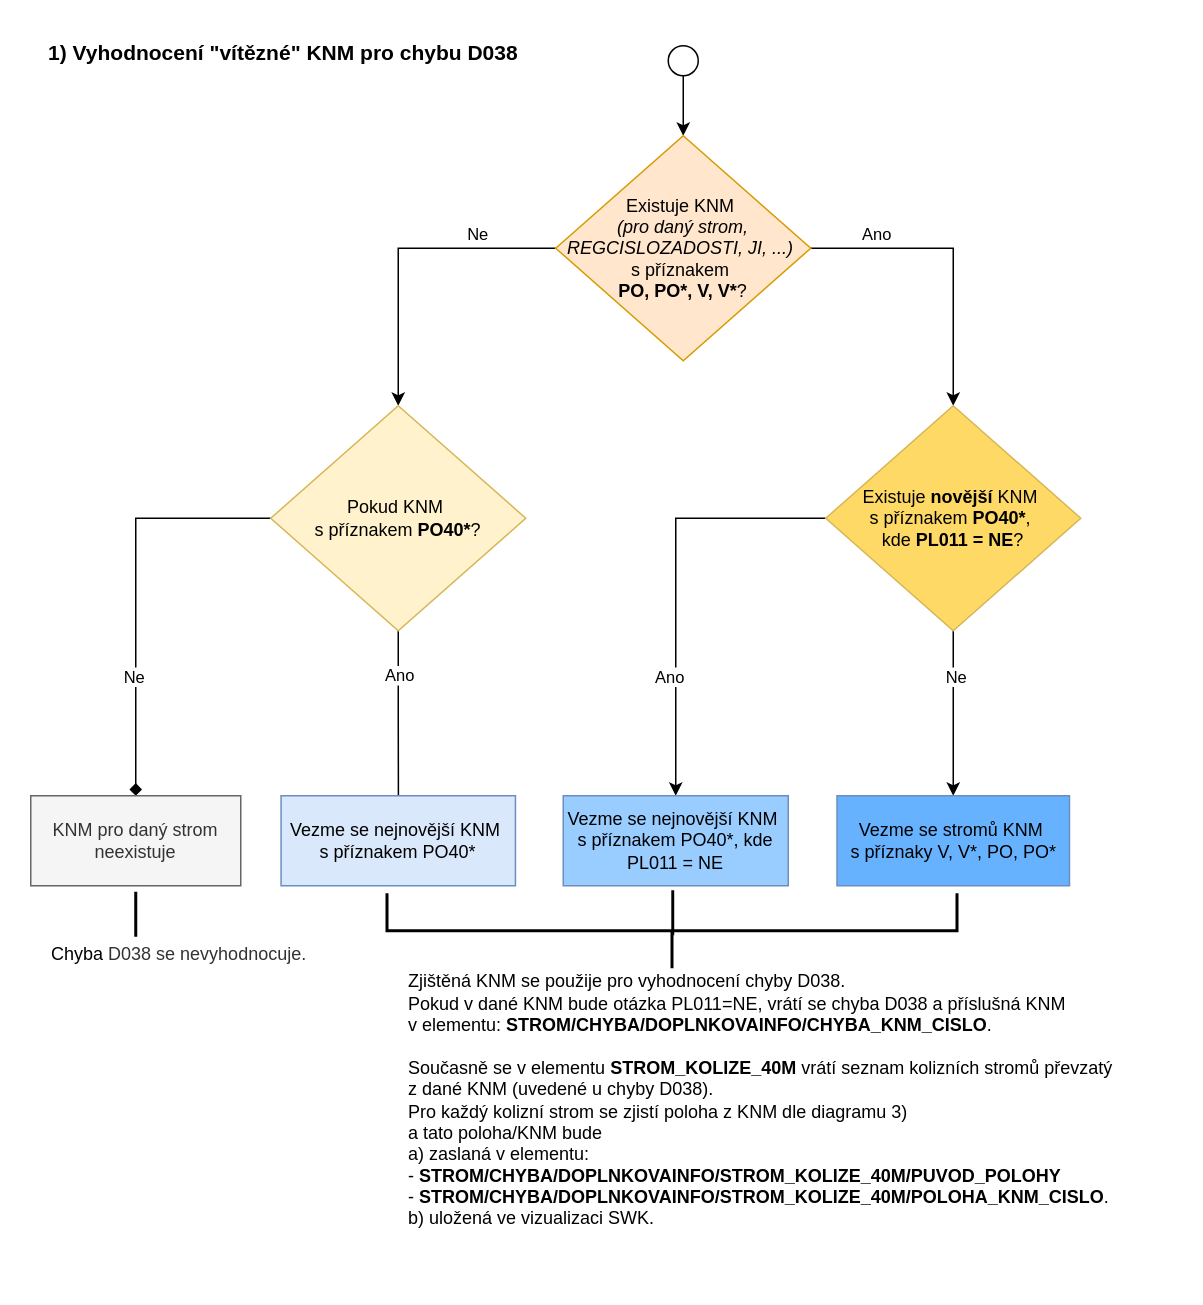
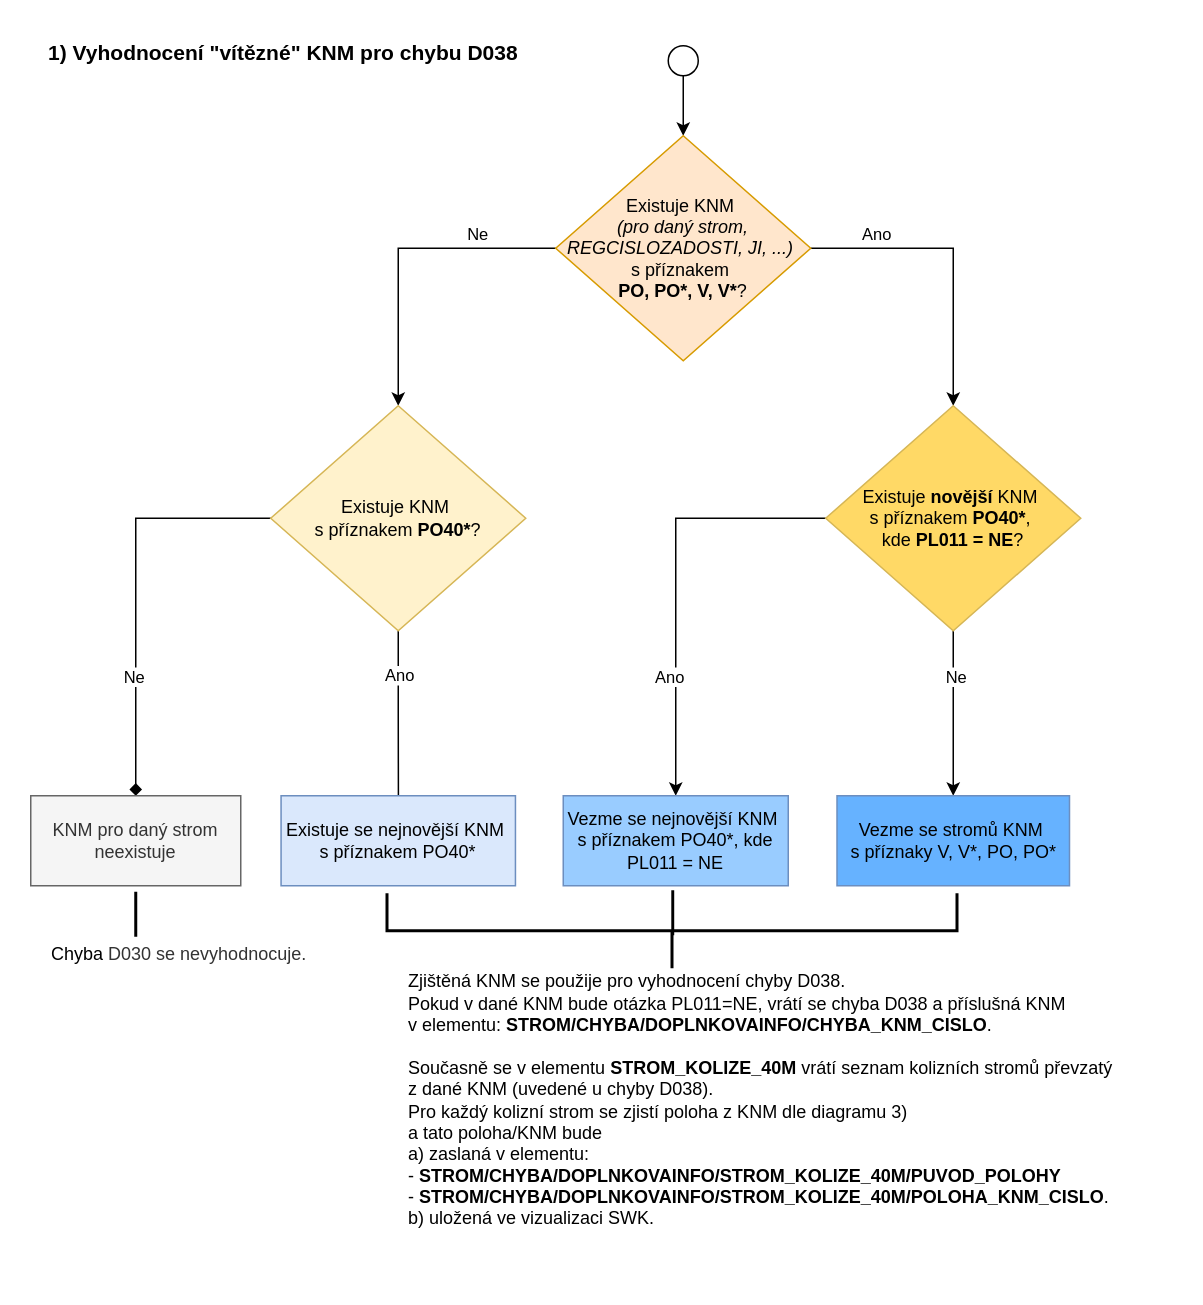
- <mxCell id="18" value="Pokud KNM&amp;nbsp;&lt;div&gt;s příznakem &lt;b&gt;PO40*&lt;/b&gt;?&lt;/div&gt;" style="rhombus;whiteSpace=wrap;html=1;fillColor=#fff2cc;strokeColor=#d6b656;" vertex="1" parent="1"><mxGeometry x="180" y="270" width="170" height="150" as="geometry" /></mxCell>
+ <mxCell id="18" value="Existuje KNM&amp;nbsp;&lt;div&gt;s příznakem &lt;b&gt;PO40*&lt;/b&gt;?&lt;/div&gt;" style="rhombus;whiteSpace=wrap;html=1;fillColor=#fff2cc;strokeColor=#d6b656;" vertex="1" parent="1"><mxGeometry x="180" y="270" width="170" height="150" as="geometry" /></mxCell>
- <mxCell id="19" value="Vezme se nejnovější KNM&amp;nbsp;&lt;div&gt;s příznakem PO40*&lt;/div&gt;" style="whiteSpace=wrap;html=1;fillColor=#dae8fc;strokeColor=#6c8ebf;" vertex="1" parent="1"><mxGeometry x="186.88" y="530" width="156.25" height="60" as="geometry" /></mxCell>
+ <mxCell id="19" value="Existuje se nejnovější KNM&amp;nbsp;&lt;div&gt;s příznakem PO40*&lt;/div&gt;" style="whiteSpace=wrap;html=1;fillColor=#dae8fc;strokeColor=#6c8ebf;" vertex="1" parent="1"><mxGeometry x="186.88" y="530" width="156.25" height="60" as="geometry" /></mxCell>
- <mxCell id="26" value="&lt;div style=&quot;&quot;&gt;&lt;span style=&quot;background-color: transparent; font-weight: normal;&quot;&gt;Chyba&amp;nbsp;&lt;/span&gt;&lt;span style=&quot;background-color: transparent; color: rgb(51, 51, 51); font-weight: 400; text-align: center;&quot;&gt;D038 se nevyhodnocuje.&lt;/span&gt;&lt;br&gt;&lt;/div&gt;" style="text;html=1;align=left;verticalAlign=middle;whiteSpace=wrap;rounded=0;fontStyle=1" vertex="1" parent="1"><mxGeometry x="32" y="591" width="210" height="90" as="geometry" /></mxCell>
+ <mxCell id="26" value="&lt;div style=&quot;&quot;&gt;&lt;span style=&quot;background-color: transparent; font-weight: normal;&quot;&gt;Chyba&amp;nbsp;&lt;/span&gt;&lt;span style=&quot;background-color: transparent; color: rgb(51, 51, 51); font-weight: 400; text-align: center;&quot;&gt;D030 se nevyhodnocuje.&lt;/span&gt;&lt;br&gt;&lt;/div&gt;" style="text;html=1;align=left;verticalAlign=middle;whiteSpace=wrap;rounded=0;fontStyle=1" vertex="1" parent="1"><mxGeometry x="32" y="591" width="210" height="90" as="geometry" /></mxCell>
